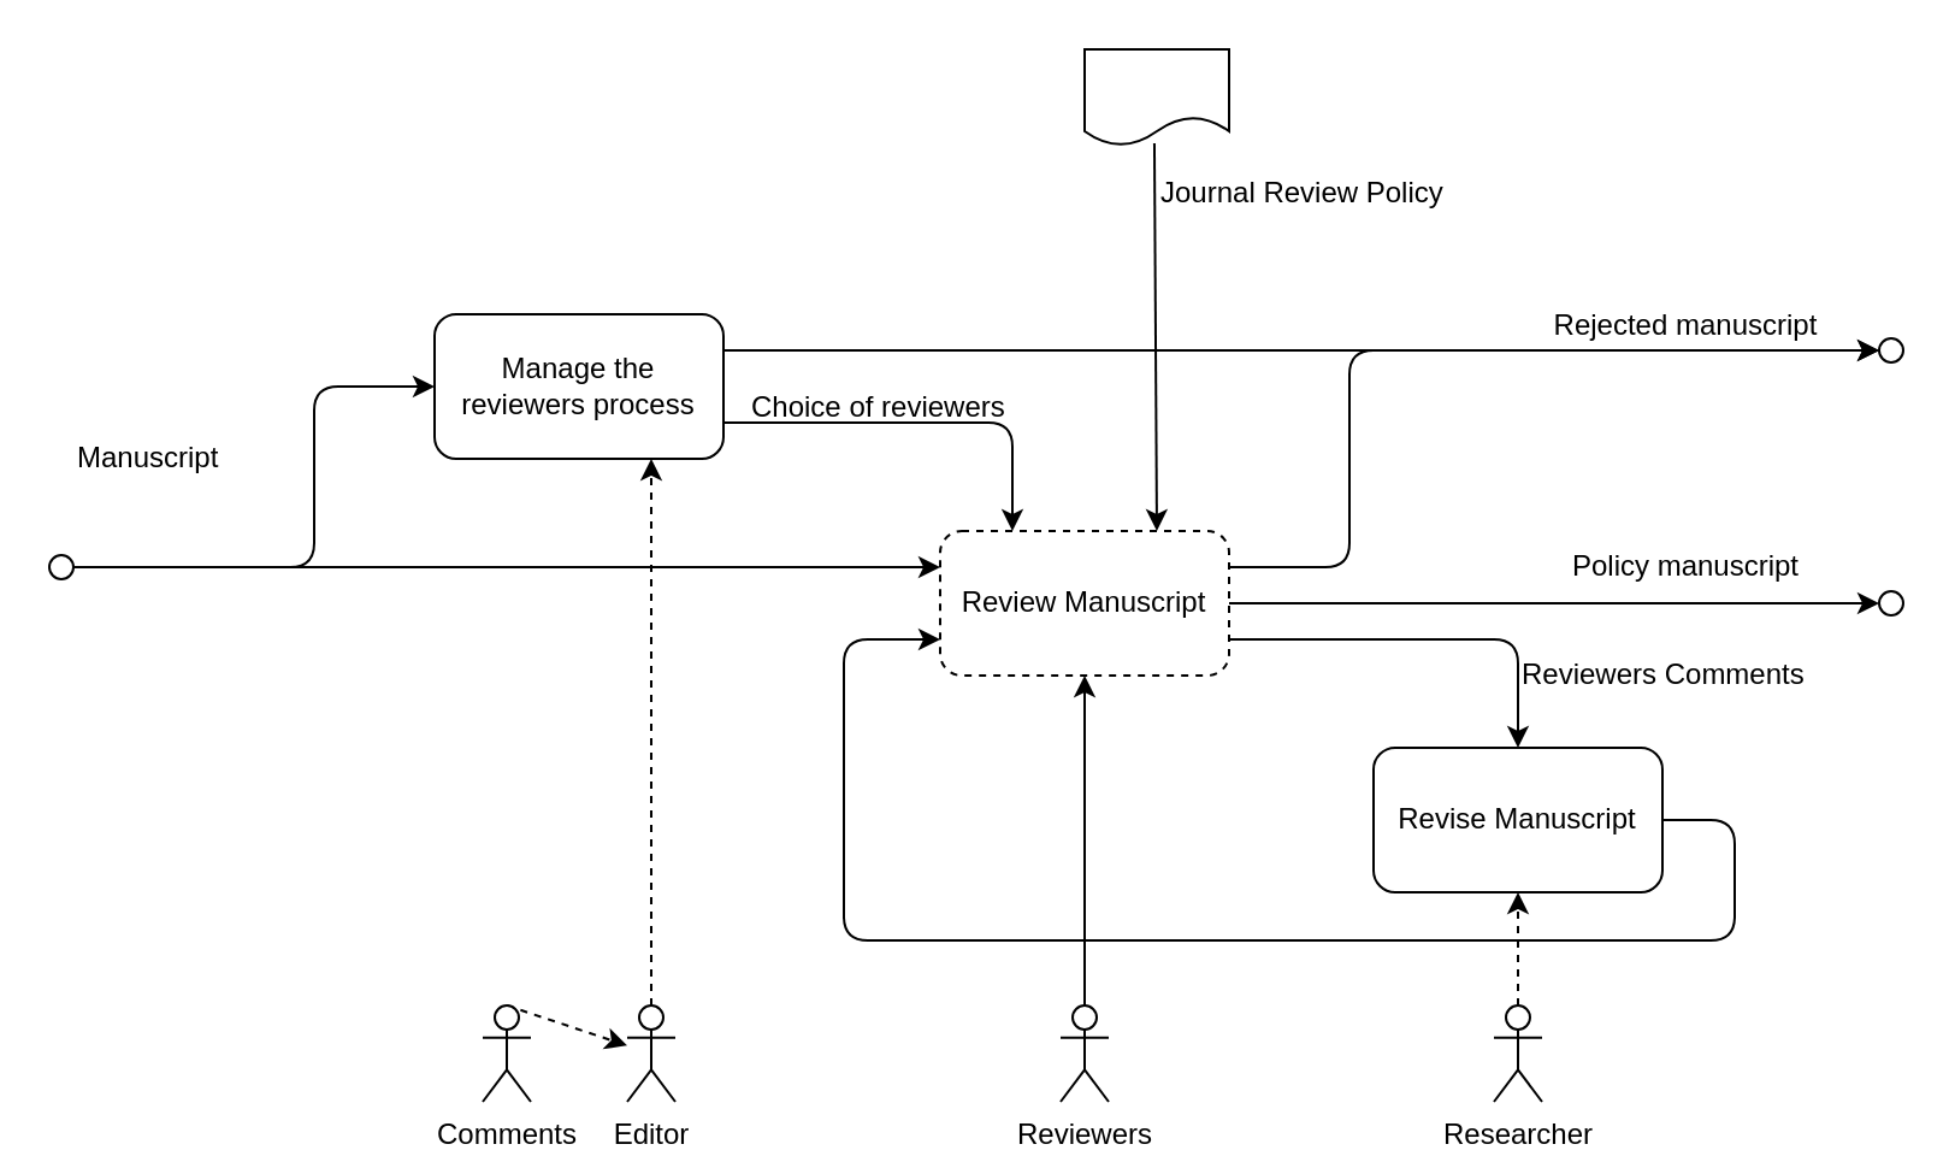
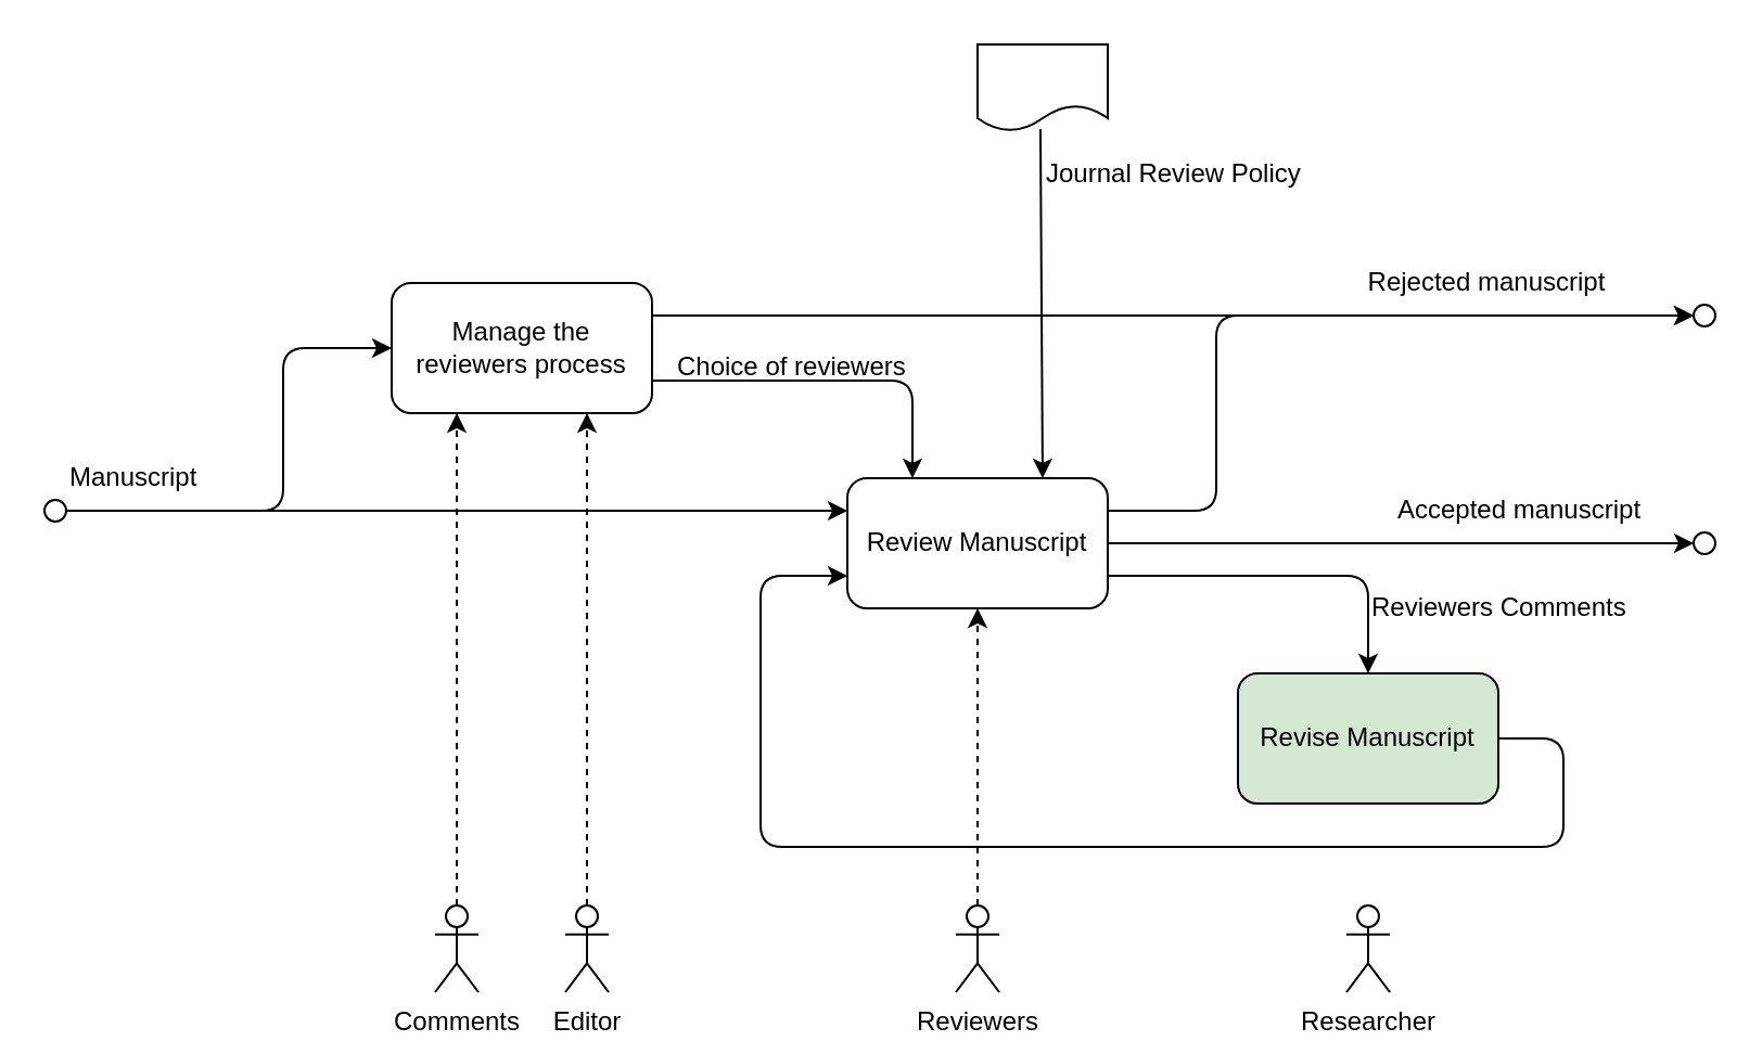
- <mxCell id="15" value="Rejected manuscript" style="text;html=1;strokeColor=none;fillColor=none;align=center;verticalAlign=middle;whiteSpace=wrap;rounded=0;" parent="1" vertex="1"><mxGeometry x="640" y="125" width="120" height="20" as="geometry" /></mxCell>
+ <mxCell id="15" value="Rejected manuscript" style="text;html=1;strokeColor=none;fillColor=none;align=center;verticalAlign=middle;whiteSpace=wrap;rounded=0;" parent="1" vertex="1"><mxGeometry x="625" y="120" width="120" height="20" as="geometry" /></mxCell>
- <mxCell id="6" value="Manuscript" style="text;html=1;strokeColor=none;fillColor=none;align=left;verticalAlign=middle;whiteSpace=wrap;rounded=0;" parent="1" vertex="1"><mxGeometry x="30" y="180" width="40" height="20" as="geometry" /></mxCell>
+ <mxCell id="6" value="Manuscript" style="text;html=1;strokeColor=none;fillColor=none;align=left;verticalAlign=middle;whiteSpace=wrap;rounded=0;" parent="1" vertex="1"><mxGeometry x="30" y="210" width="40" height="20" as="geometry" /></mxCell>
- <mxCell id="21" value="Policy manuscript" style="text;html=1;strokeColor=none;fillColor=none;align=center;verticalAlign=middle;whiteSpace=wrap;rounded=0;" parent="1" vertex="1"><mxGeometry x="640" y="225" width="120" height="20" as="geometry" /></mxCell>
+ <mxCell id="21" value="Accepted manuscript" style="text;html=1;strokeColor=none;fillColor=none;align=center;verticalAlign=middle;whiteSpace=wrap;rounded=0;" parent="1" vertex="1"><mxGeometry x="640" y="225" width="120" height="20" as="geometry" /></mxCell>
- <mxCell id="3" value="Review Manuscript" style="rounded=1;whiteSpace=wrap;html=1;dashed=1;" parent="1" vertex="1"><mxGeometry x="390" y="220" width="120" height="60" as="geometry" /></mxCell>
+ <mxCell id="3" value="Review Manuscript" style="rounded=1;whiteSpace=wrap;html=1;" parent="1" vertex="1"><mxGeometry x="390" y="220" width="120" height="60" as="geometry" /></mxCell>
- <mxCell id="29" value="" style="endArrow=classic;html=1;entryX=0.5;entryY=1;entryDx=0;entryDy=0;dashed=0;exitX=0.5;exitY=0;exitDx=0;exitDy=0;exitPerimeter=0;" parent="1" target="3" edge="1" source="26"><mxGeometry width="50" height="50" relative="1" as="geometry"><mxPoint x="450" y="390" as="sourcePoint" /><mxPoint x="580" y="320" as="targetPoint" /></mxGeometry></mxCell>
+ <mxCell id="29" value="" style="endArrow=classic;html=1;entryX=0.5;entryY=1;entryDx=0;entryDy=0;dashed=1;exitX=0.5;exitY=0;exitDx=0;exitDy=0;exitPerimeter=0;" parent="1" target="3" edge="1" source="26"><mxGeometry width="50" height="50" relative="1" as="geometry"><mxPoint x="450" y="390" as="sourcePoint" /><mxPoint x="580" y="320" as="targetPoint" /></mxGeometry></mxCell>
- <mxCell id="4" value="Revise Manuscript" style="rounded=1;whiteSpace=wrap;html=1;" parent="1" vertex="1"><mxGeometry x="570" y="310" width="120" height="60" as="geometry" /></mxCell>
+ <mxCell id="4" value="Revise Manuscript" style="rounded=1;whiteSpace=wrap;html=1;fillColor=#d5e8d4;" parent="1" vertex="1"><mxGeometry x="570" y="310" width="120" height="60" as="geometry" /></mxCell>
- <mxCell id="30" value="" style="endArrow=classic;html=1;entryX=0.5;entryY=1;entryDx=0;entryDy=0;exitX=0.5;exitY=0;exitDx=0;exitDy=0;exitPerimeter=0;dashed=1;" parent="1" source="27" target="4" edge="1"><mxGeometry width="50" height="50" relative="1" as="geometry"><mxPoint x="530" y="370" as="sourcePoint" /><mxPoint x="580" y="320" as="targetPoint" /></mxGeometry></mxCell>
- <mxCell id="23" value="" style="endArrow=classic;html=1;startArrow=none;exitX=0.5;exitY=0;exitDx=0;exitDy=0;exitPerimeter=0;dashed=1;" parent="1" source="24" target="25" edge="1"><mxGeometry width="50" height="50" relative="1" as="geometry"><mxPoint x="210" y="390" as="sourcePoint" /><mxPoint x="370" y="250" as="targetPoint" /></mxGeometry></mxCell>
+ <mxCell id="23" value="" style="endArrow=classic;html=1;entryX=0.25;entryY=1;entryDx=0;entryDy=0;startArrow=none;exitX=0.5;exitY=0;exitDx=0;exitDy=0;exitPerimeter=0;dashed=1;" parent="1" source="24" target="2" edge="1"><mxGeometry width="50" height="50" relative="1" as="geometry"><mxPoint x="210" y="390" as="sourcePoint" /><mxPoint x="370" y="250" as="targetPoint" /></mxGeometry></mxCell>
